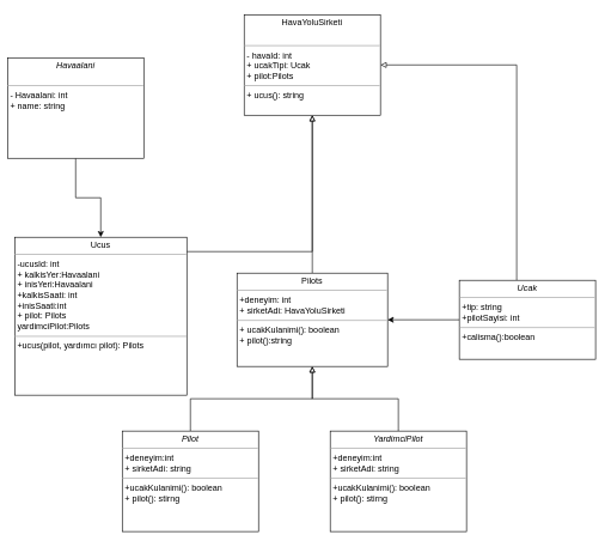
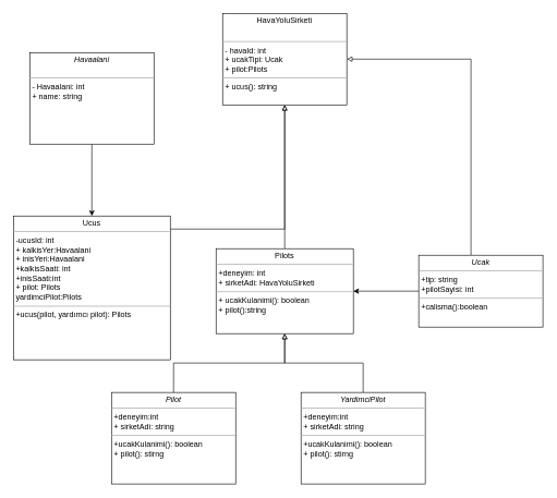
- <mxCell id="10" value="&lt;p style=&quot;margin:0px;margin-top:4px;text-align:center;&quot;&gt;&lt;i&gt;Havaalani&lt;/i&gt;&lt;br&gt;&lt;br&gt;&lt;/p&gt;&lt;hr size=&quot;1&quot;&gt;&lt;p style=&quot;margin:0px;margin-left:4px;&quot;&gt;- Havaalani: int&lt;br&gt;+ name: string&lt;/p&gt;&lt;p style=&quot;margin:0px;margin-left:4px;&quot;&gt;&lt;br&gt;&lt;/p&gt;" style="verticalAlign=top;align=left;overflow=fill;fontSize=12;fontFamily=Helvetica;html=1;whiteSpace=wrap;" vertex="1" parent="1"><mxGeometry x="10" y="80" width="190" height="140" as="geometry" /></mxCell>
+ <mxCell id="10" value="&lt;p style=&quot;margin:0px;margin-top:4px;text-align:center;&quot;&gt;&lt;i&gt;Havaalani&lt;/i&gt;&lt;br&gt;&lt;br&gt;&lt;/p&gt;&lt;hr size=&quot;1&quot;&gt;&lt;p style=&quot;margin:0px;margin-left:4px;&quot;&gt;- Havaalani: int&lt;br&gt;+ name: string&lt;/p&gt;&lt;p style=&quot;margin:0px;margin-left:4px;&quot;&gt;&lt;br&gt;&lt;/p&gt;" style="verticalAlign=top;align=left;overflow=fill;fontSize=12;fontFamily=Helvetica;html=1;whiteSpace=wrap;" vertex="1" parent="1"><mxGeometry x="45" y="80" width="190" height="140" as="geometry" /></mxCell>
